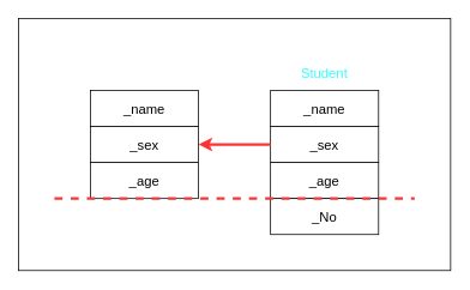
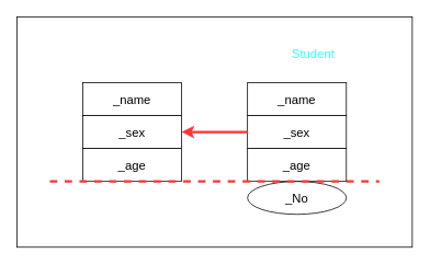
- <mxCell id="10" value="&lt;font color=&quot;#33ffff&quot;&gt;Student&lt;/font&gt;" style="text;html=1;align=center;verticalAlign=middle;whiteSpace=wrap;rounded=0;fontSize=15;" vertex="1" parent="1"><mxGeometry x="300" y="60" width="120" height="40" as="geometry" /></mxCell>
+ <mxCell id="10" value="&lt;font color=&quot;#33ffff&quot;&gt;Student&lt;/font&gt;" style="text;html=1;align=center;verticalAlign=middle;whiteSpace=wrap;rounded=0;fontSize=15;" vertex="1" parent="1"><mxGeometry x="320" y="45" width="120" height="40" as="geometry" /></mxCell>
- <mxCell id="9" value="_No" style="rounded=0;whiteSpace=wrap;html=1;fontSize=15;" vertex="1" parent="1"><mxGeometry x="300" y="220" width="120" height="40" as="geometry" /></mxCell>
+ <mxCell id="9" value="_No" style="ellipse;whiteSpace=wrap;html=1;fontSize=15;" vertex="1" parent="1"><mxGeometry x="300" y="220" width="120" height="40" as="geometry" /></mxCell>
